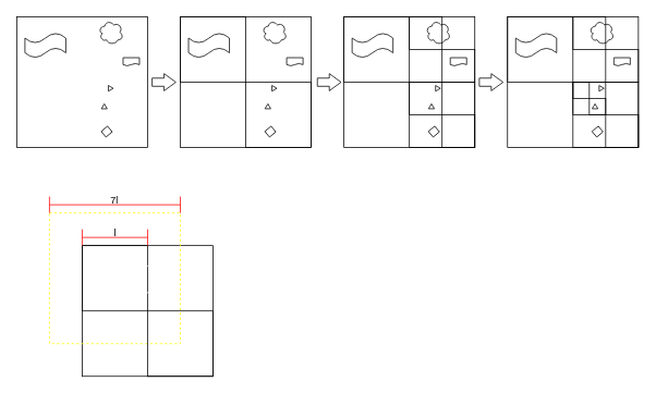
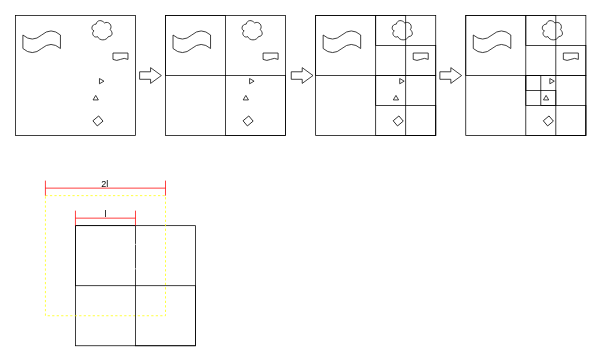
- <mxCell id="55" value="7l&lt;br&gt;" style="text;html=1;align=center;verticalAlign=middle;resizable=0;points=[];autosize=1;strokeColor=none;fillColor=none;" vertex="1" parent="1"><mxGeometry x="124" y="230" width="30" height="30" as="geometry" /></mxCell>
+ <mxCell id="55" value="2l&lt;br&gt;" style="text;html=1;align=center;verticalAlign=middle;resizable=0;points=[];autosize=1;strokeColor=none;fillColor=none;" vertex="1" parent="1"><mxGeometry x="124" y="230" width="30" height="30" as="geometry" /></mxCell>
